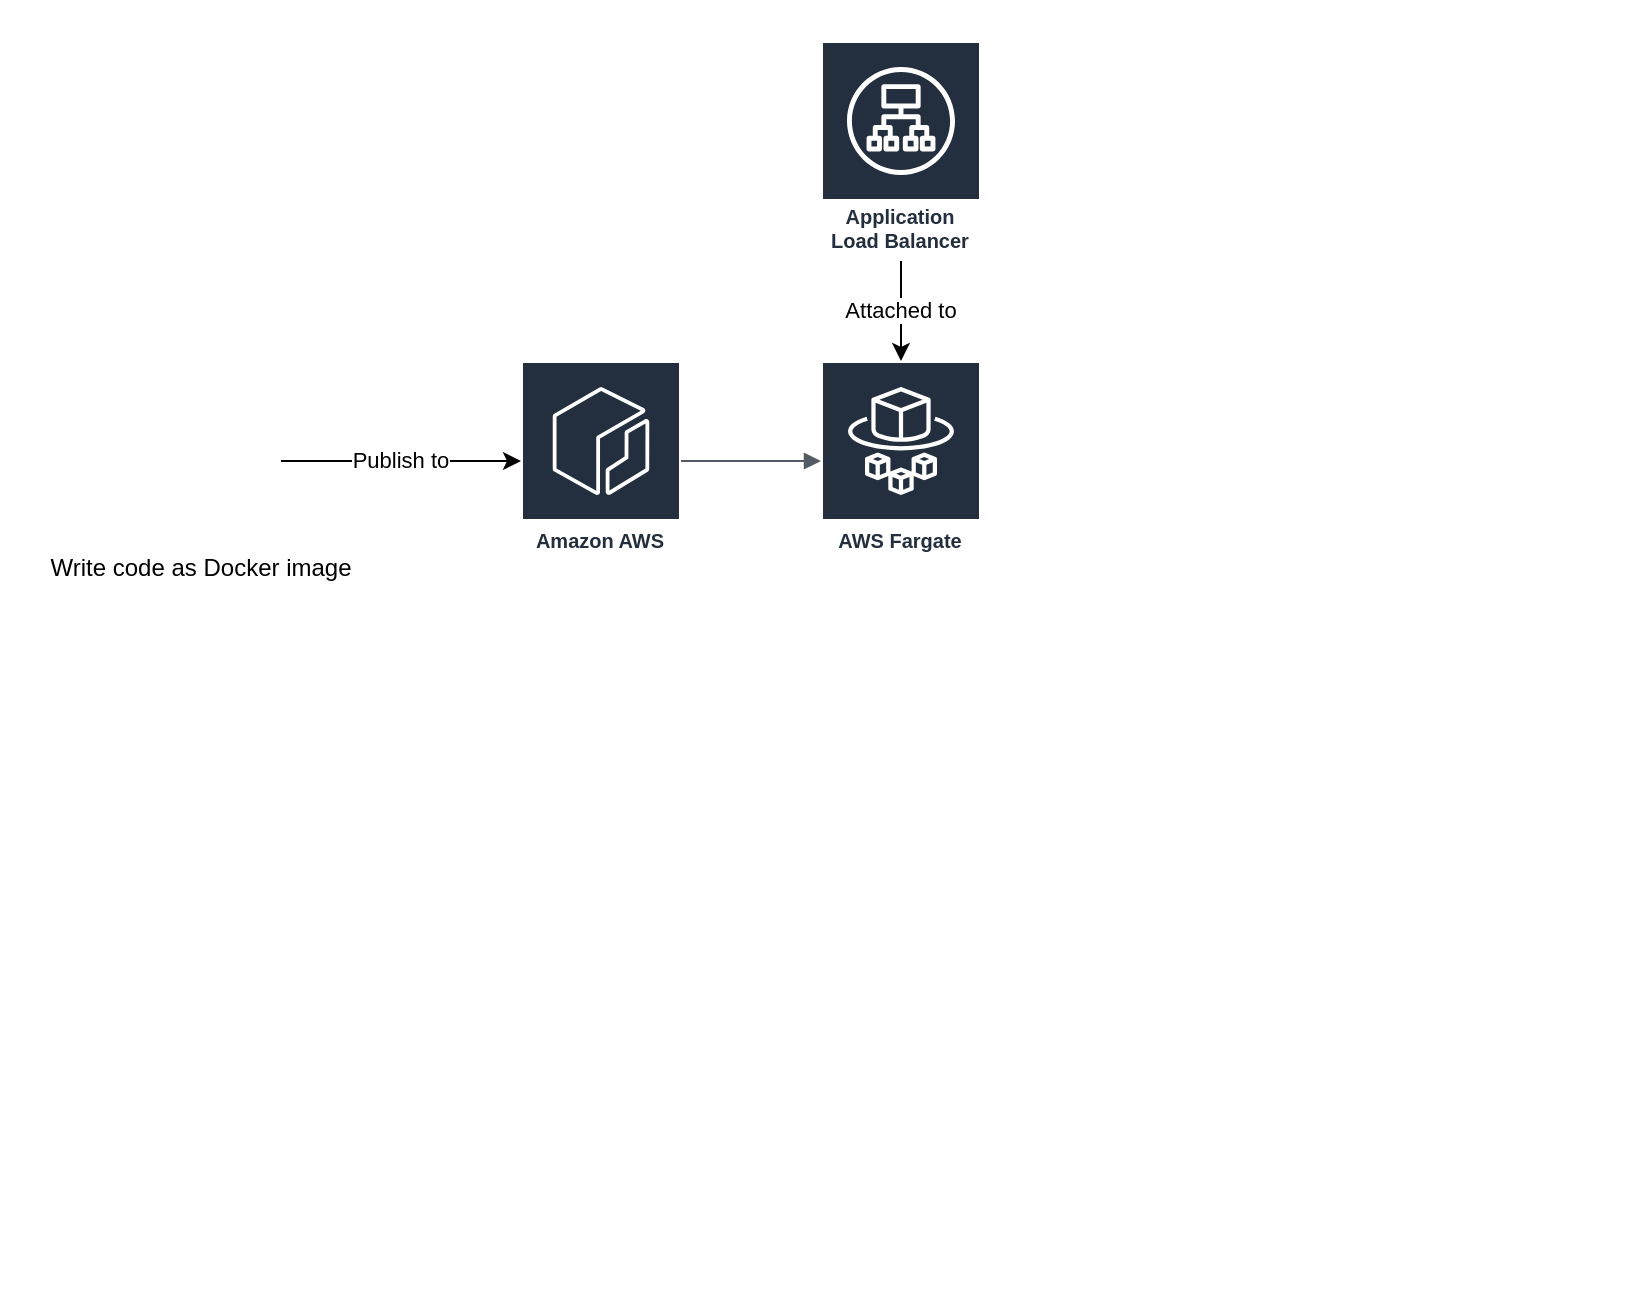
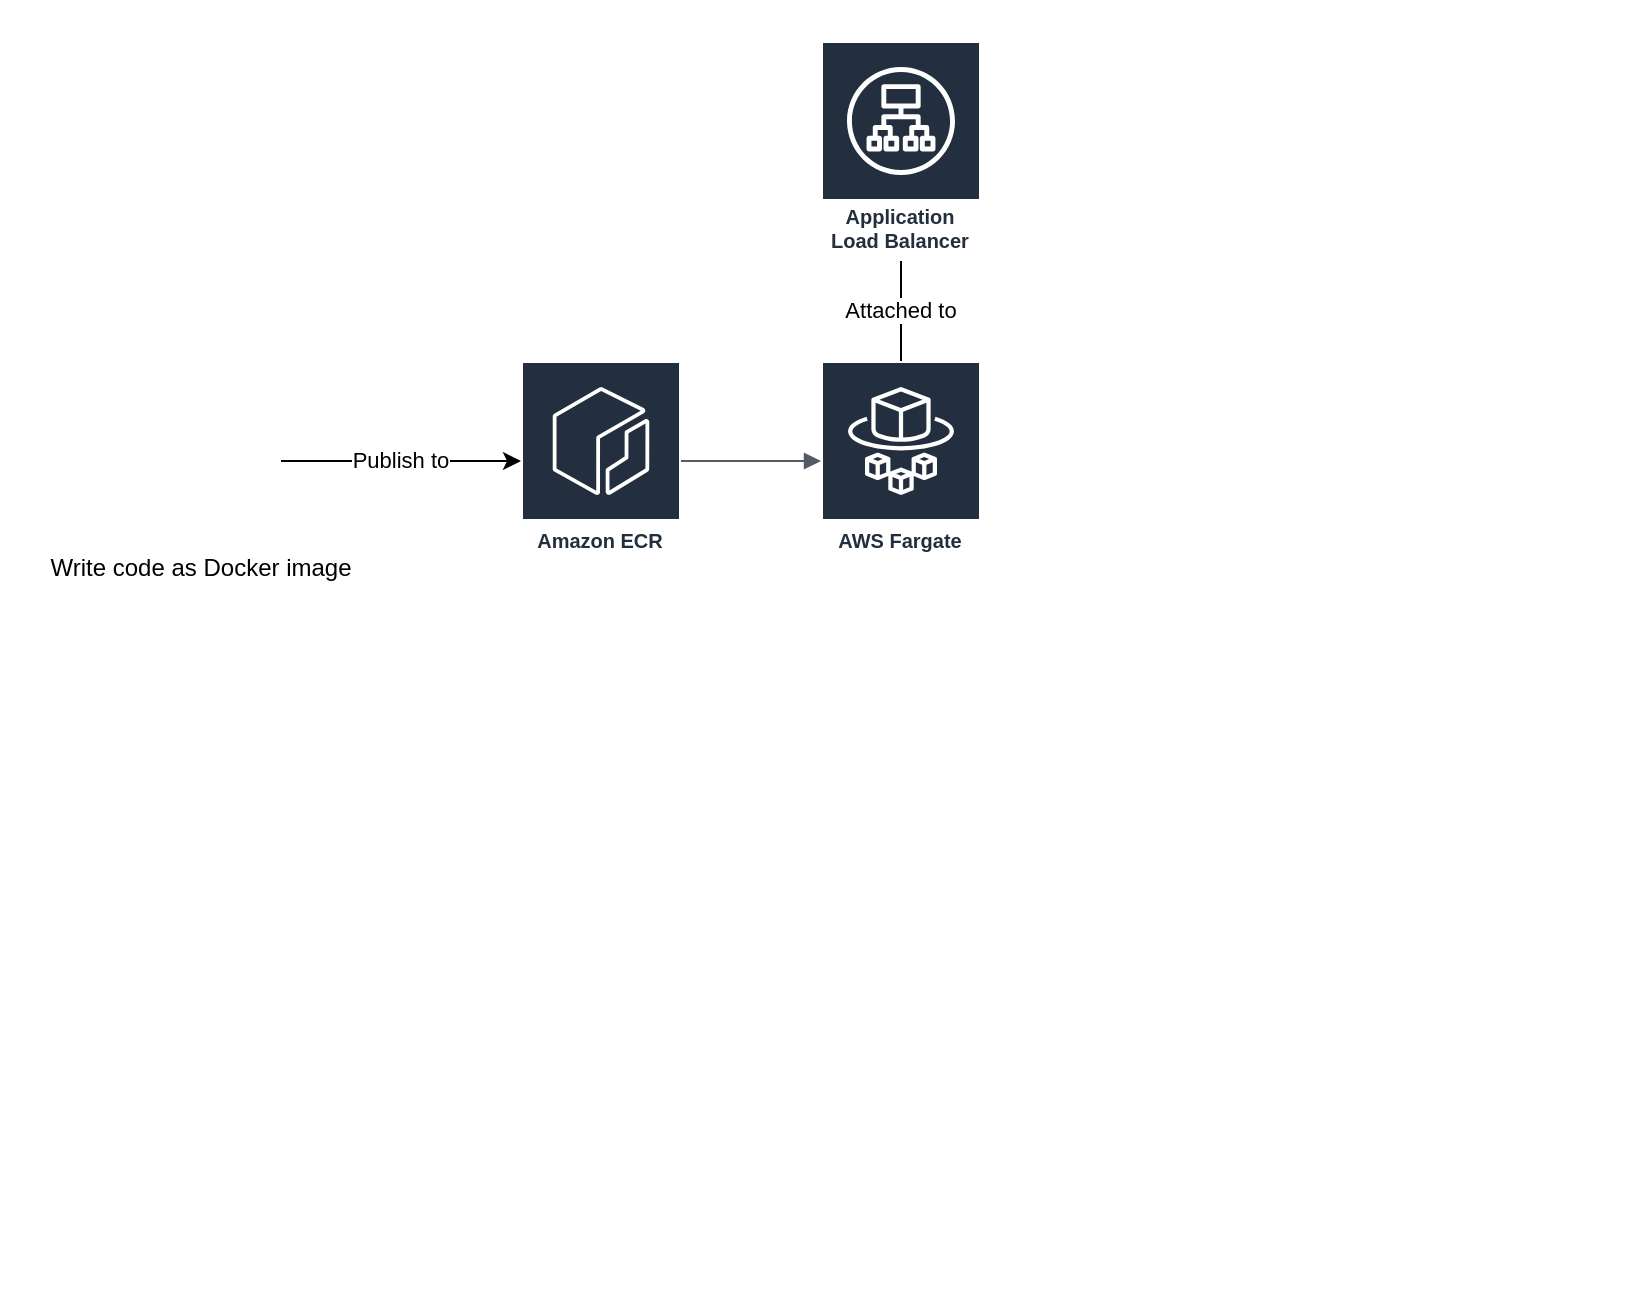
- <mxCell id="2" value="Attached to" style="edgeStyle=orthogonalEdgeStyle;rounded=0;orthogonalLoop=1;jettySize=auto;html=1;" parent="1" source="3" target="9" edge="1"><mxGeometry relative="1" as="geometry" /></mxCell>
+ <mxCell id="2" value="Attached to" style="edgeStyle=orthogonalEdgeStyle;rounded=0;orthogonalLoop=1;jettySize=auto;html=1;endArrow=none;" parent="1" source="3" target="9" edge="1"><mxGeometry relative="1" as="geometry" /></mxCell>
- <mxCell id="4" value="Amazon AWS" style="sketch=0;outlineConnect=0;fontColor=#232F3E;gradientColor=none;strokeColor=#ffffff;fillColor=#232F3E;dashed=0;verticalLabelPosition=middle;verticalAlign=bottom;align=center;html=1;whiteSpace=wrap;fontSize=10;fontStyle=1;spacing=3;shape=mxgraph.aws4.productIcon;prIcon=mxgraph.aws4.ecr;" parent="1" vertex="1"><mxGeometry x="260" y="180" width="80" height="100" as="geometry" /></mxCell>
+ <mxCell id="4" value="Amazon ECR" style="sketch=0;outlineConnect=0;fontColor=#232F3E;gradientColor=none;strokeColor=#ffffff;fillColor=#232F3E;dashed=0;verticalLabelPosition=middle;verticalAlign=bottom;align=center;html=1;whiteSpace=wrap;fontSize=10;fontStyle=1;spacing=3;shape=mxgraph.aws4.productIcon;prIcon=mxgraph.aws4.ecr;" parent="1" vertex="1"><mxGeometry x="260" y="180" width="80" height="100" as="geometry" /></mxCell>
